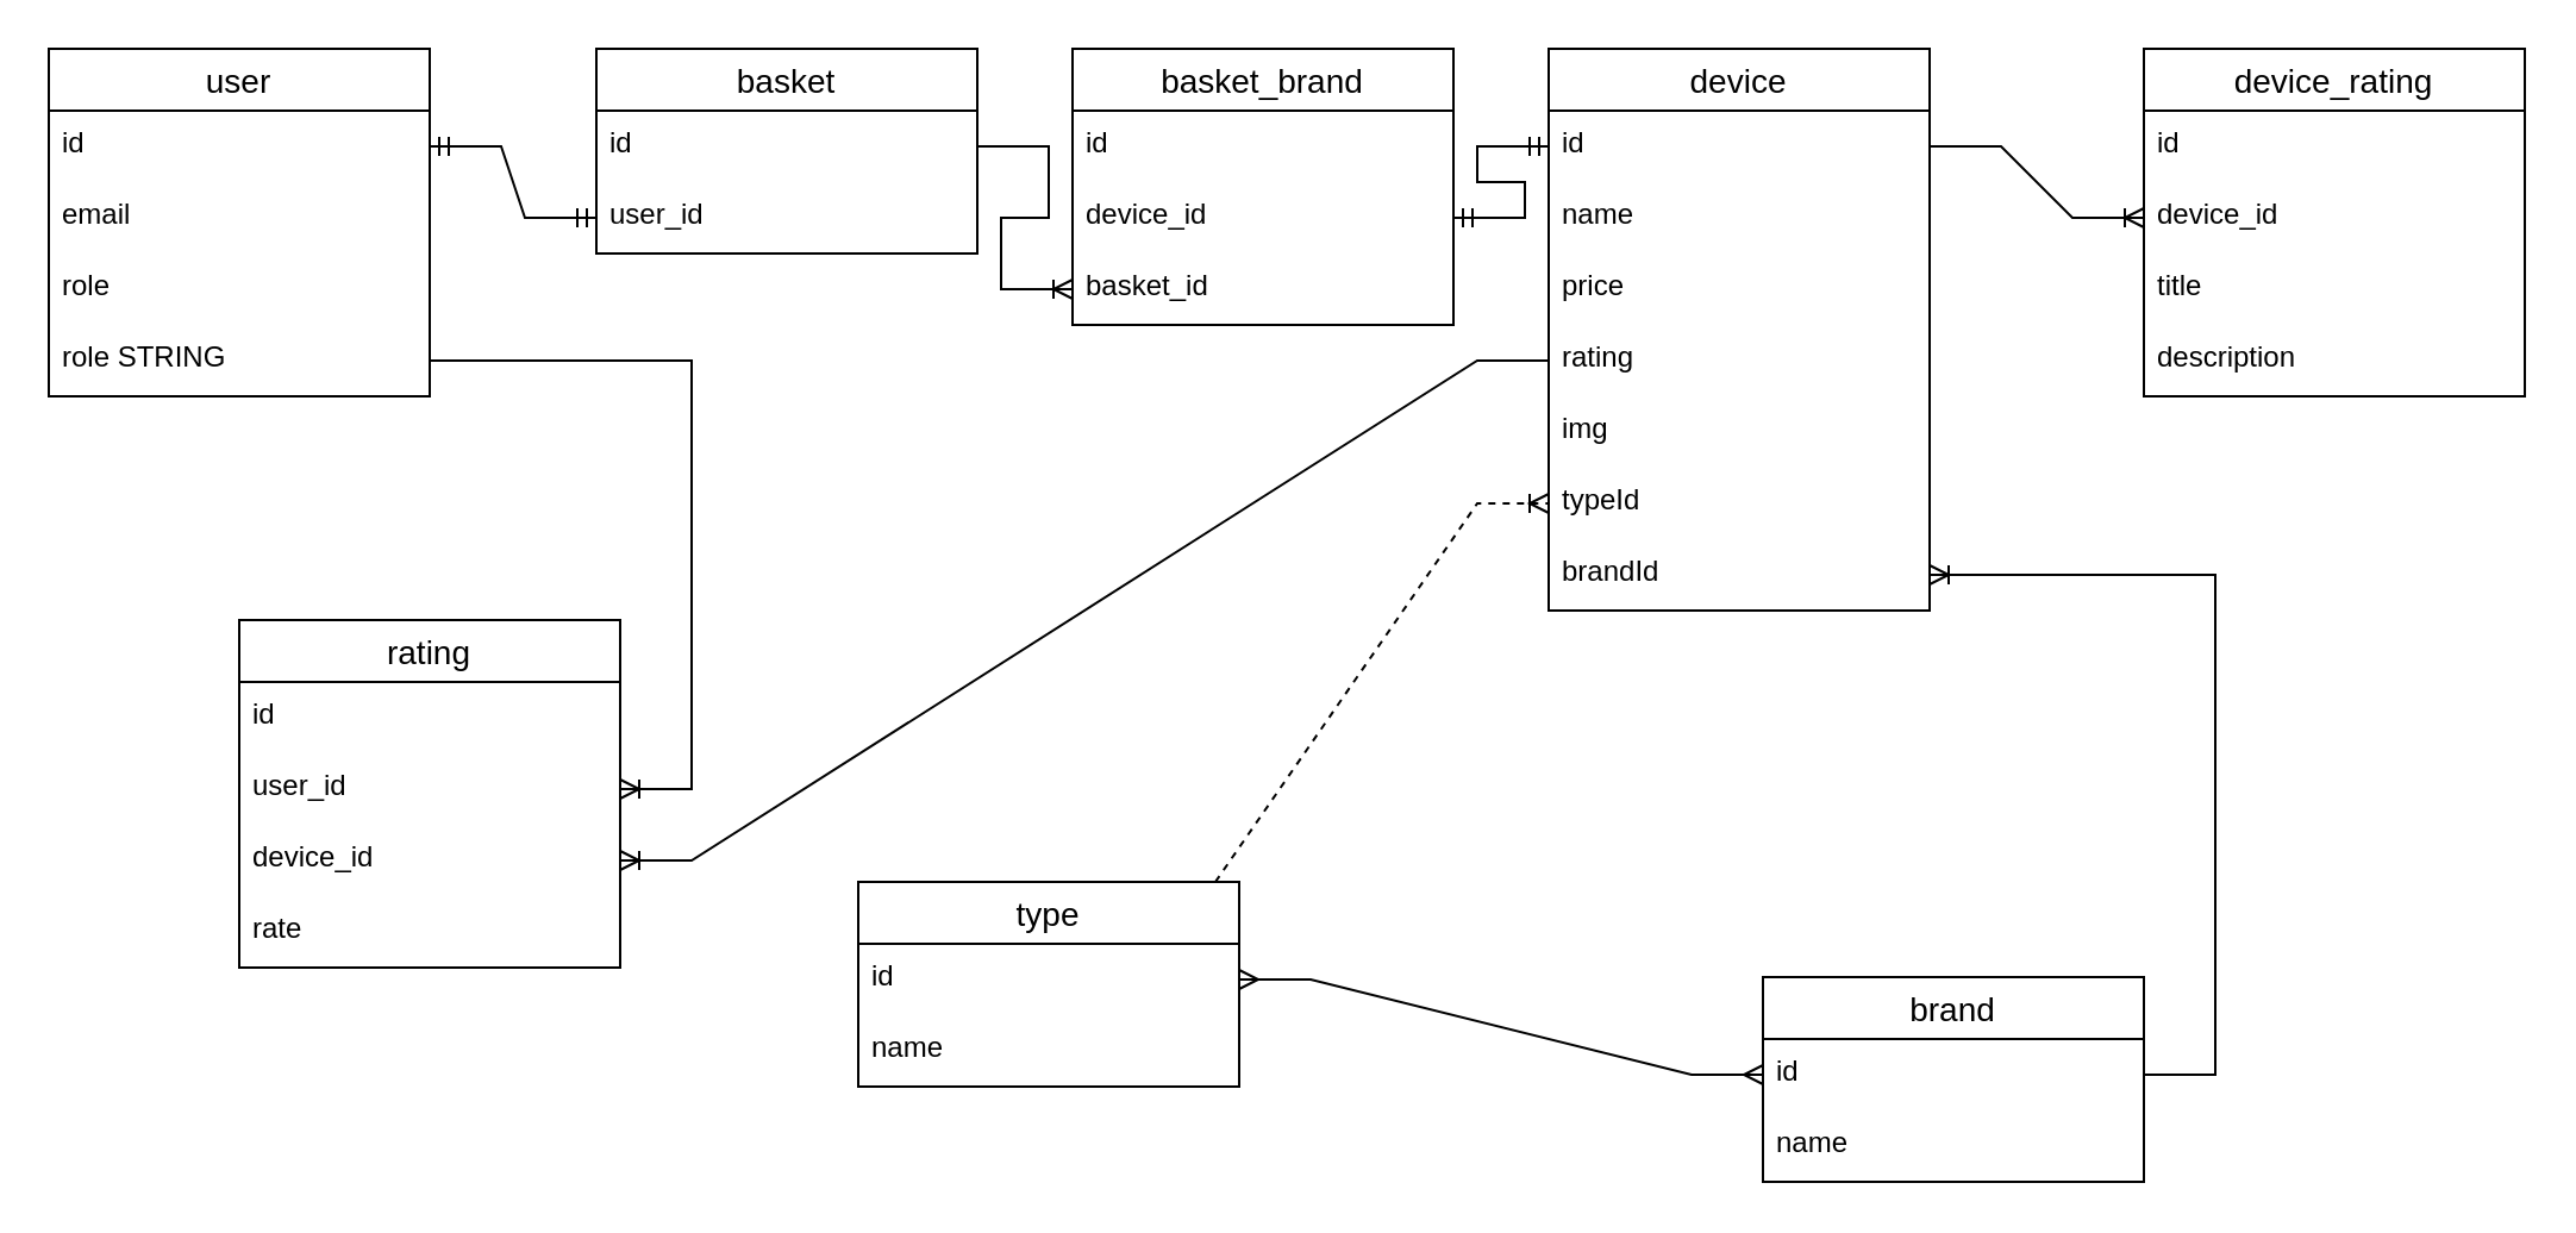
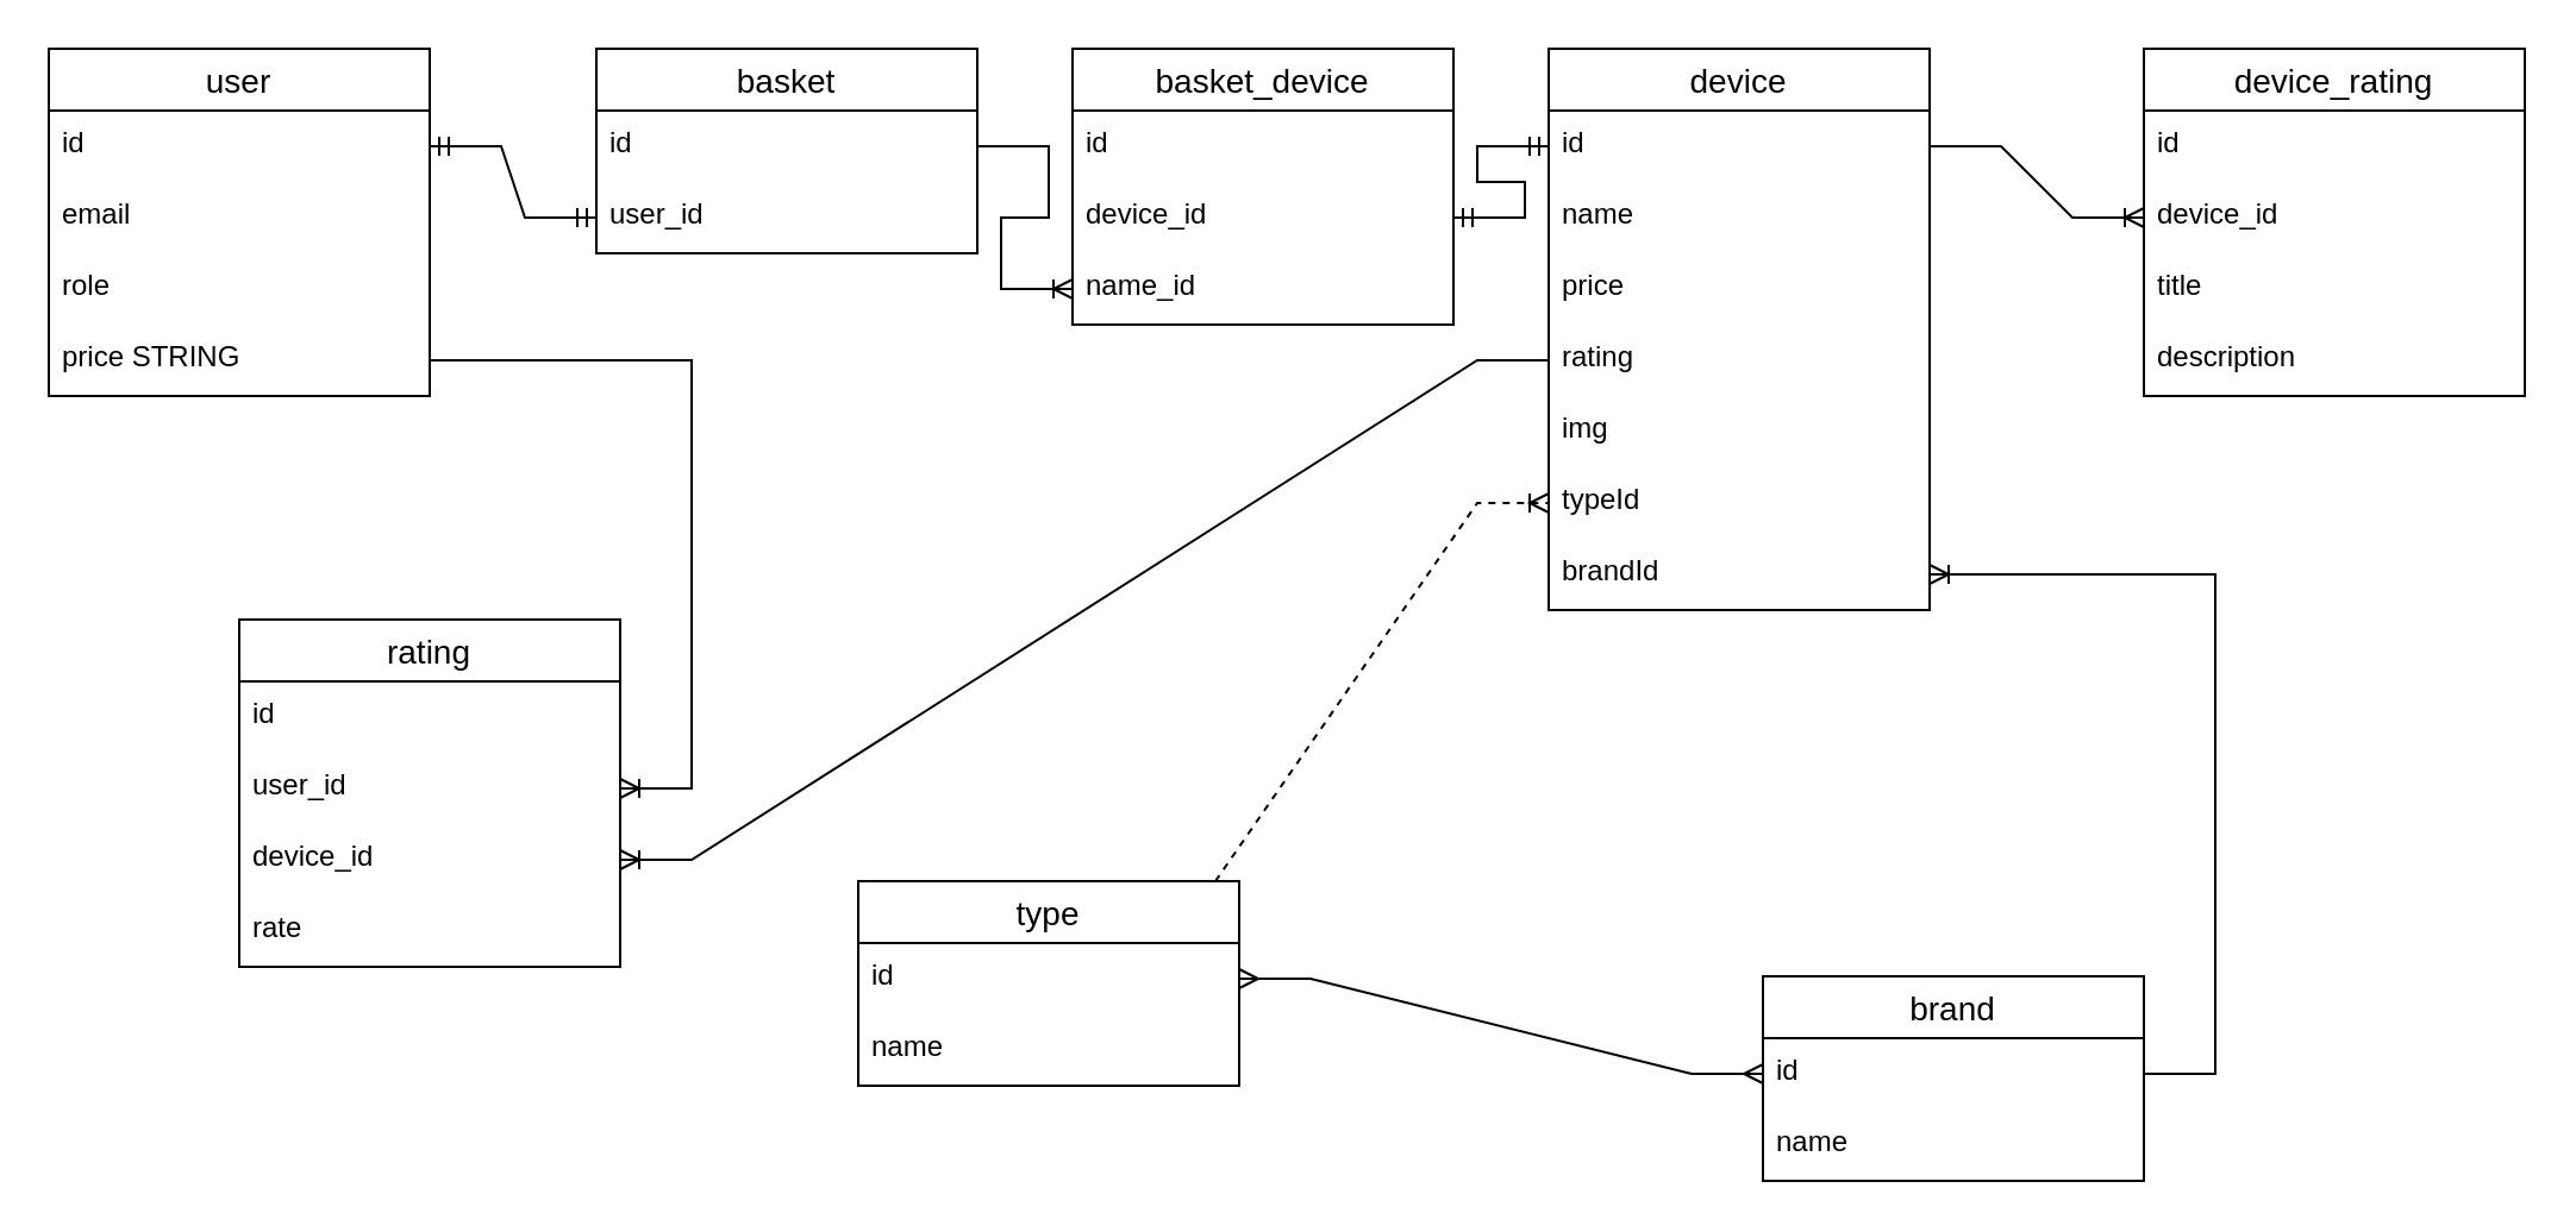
- <mxCell id="34" value="basket_brand" style="swimlane;fontStyle=0;childLayout=stackLayout;horizontal=1;startSize=26;horizontalStack=0;resizeParent=1;resizeParentMax=0;resizeLast=0;collapsible=1;marginBottom=0;align=center;fontSize=14;" parent="1" vertex="1"><mxGeometry x="450" y="20" width="160" height="116" as="geometry" /></mxCell>
+ <mxCell id="34" value="basket_device" style="swimlane;fontStyle=0;childLayout=stackLayout;horizontal=1;startSize=26;horizontalStack=0;resizeParent=1;resizeParentMax=0;resizeLast=0;collapsible=1;marginBottom=0;align=center;fontSize=14;" parent="1" vertex="1"><mxGeometry x="450" y="20" width="160" height="116" as="geometry" /></mxCell>
- <mxCell id="37" value="basket_id" style="text;strokeColor=none;fillColor=none;spacingLeft=4;spacingRight=4;overflow=hidden;rotatable=0;points=[[0,0.5],[1,0.5]];portConstraint=eastwest;fontSize=12;whiteSpace=wrap;html=1;" parent="34" vertex="1"><mxGeometry y="86" width="160" height="30" as="geometry" /></mxCell>
+ <mxCell id="37" value="name_id" style="text;strokeColor=none;fillColor=none;spacingLeft=4;spacingRight=4;overflow=hidden;rotatable=0;points=[[0,0.5],[1,0.5]];portConstraint=eastwest;fontSize=12;whiteSpace=wrap;html=1;" parent="34" vertex="1"><mxGeometry y="86" width="160" height="30" as="geometry" /></mxCell>
- <mxCell id="6" value="role STRING" style="text;strokeColor=none;fillColor=none;spacingLeft=4;spacingRight=4;overflow=hidden;rotatable=0;points=[[0,0.5],[1,0.5]];portConstraint=eastwest;fontSize=12;whiteSpace=wrap;html=1;" parent="2" vertex="1"><mxGeometry y="116" width="160" height="30" as="geometry" /></mxCell>
+ <mxCell id="6" value="price STRING" style="text;strokeColor=none;fillColor=none;spacingLeft=4;spacingRight=4;overflow=hidden;rotatable=0;points=[[0,0.5],[1,0.5]];portConstraint=eastwest;fontSize=12;whiteSpace=wrap;html=1;" parent="2" vertex="1"><mxGeometry y="116" width="160" height="30" as="geometry" /></mxCell>
